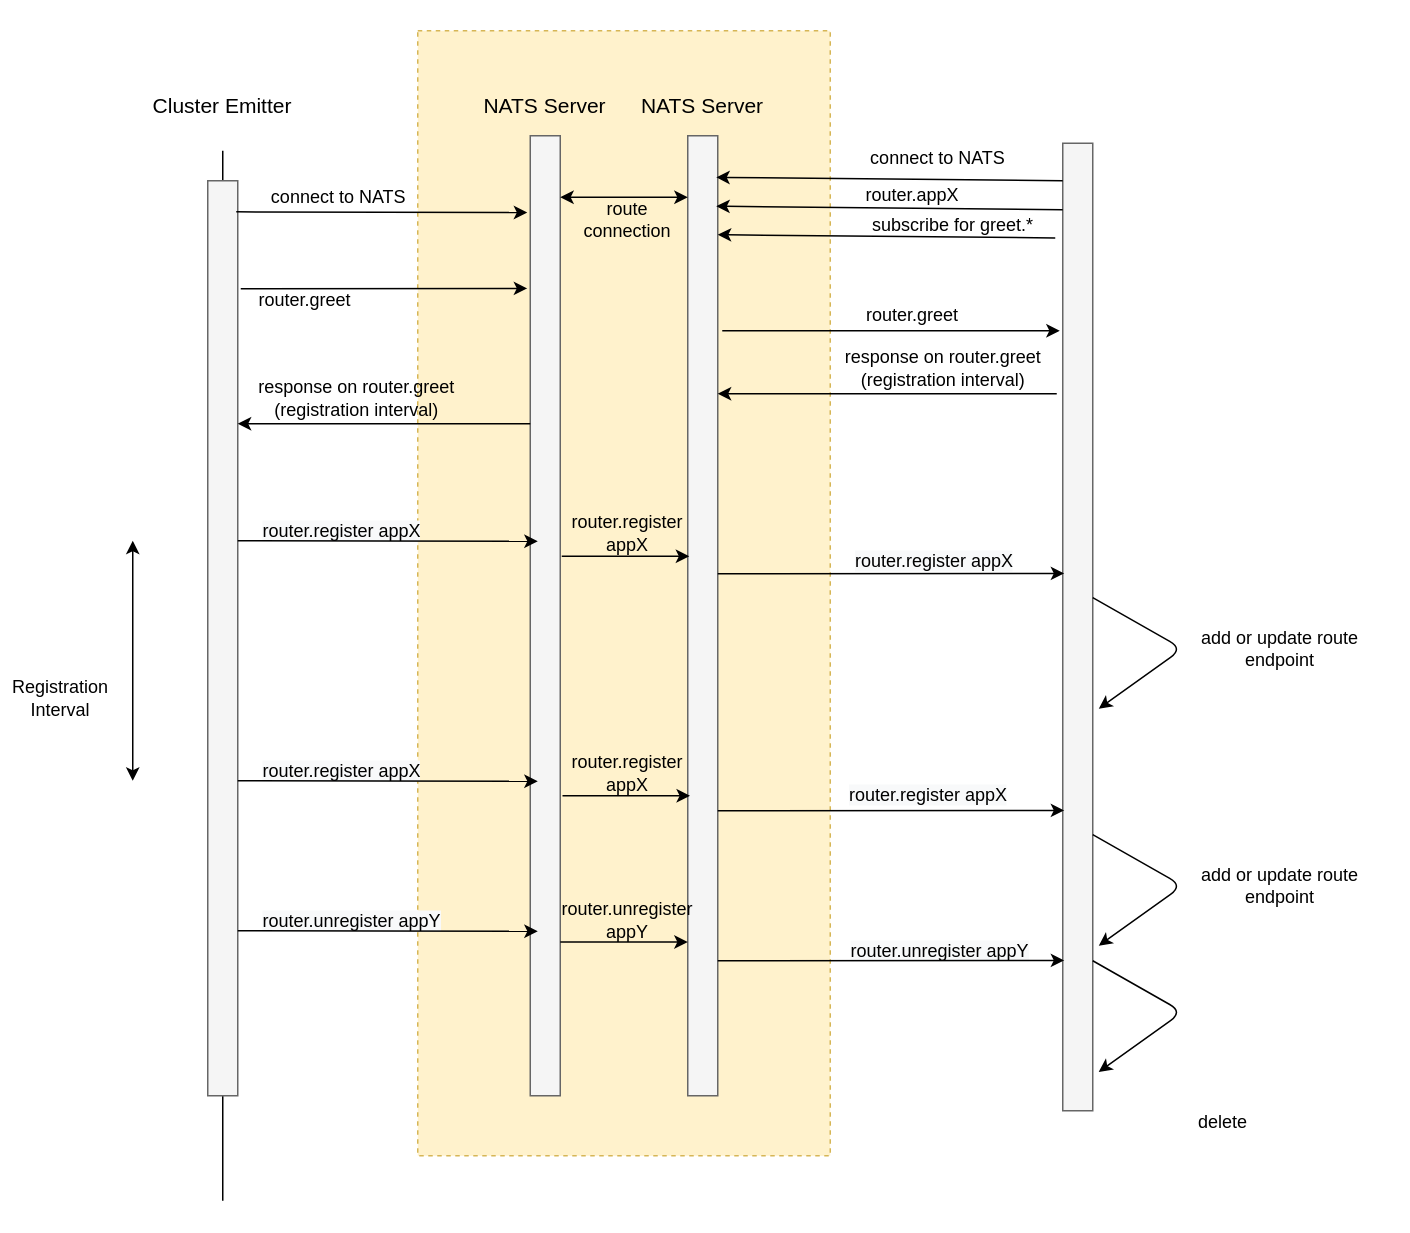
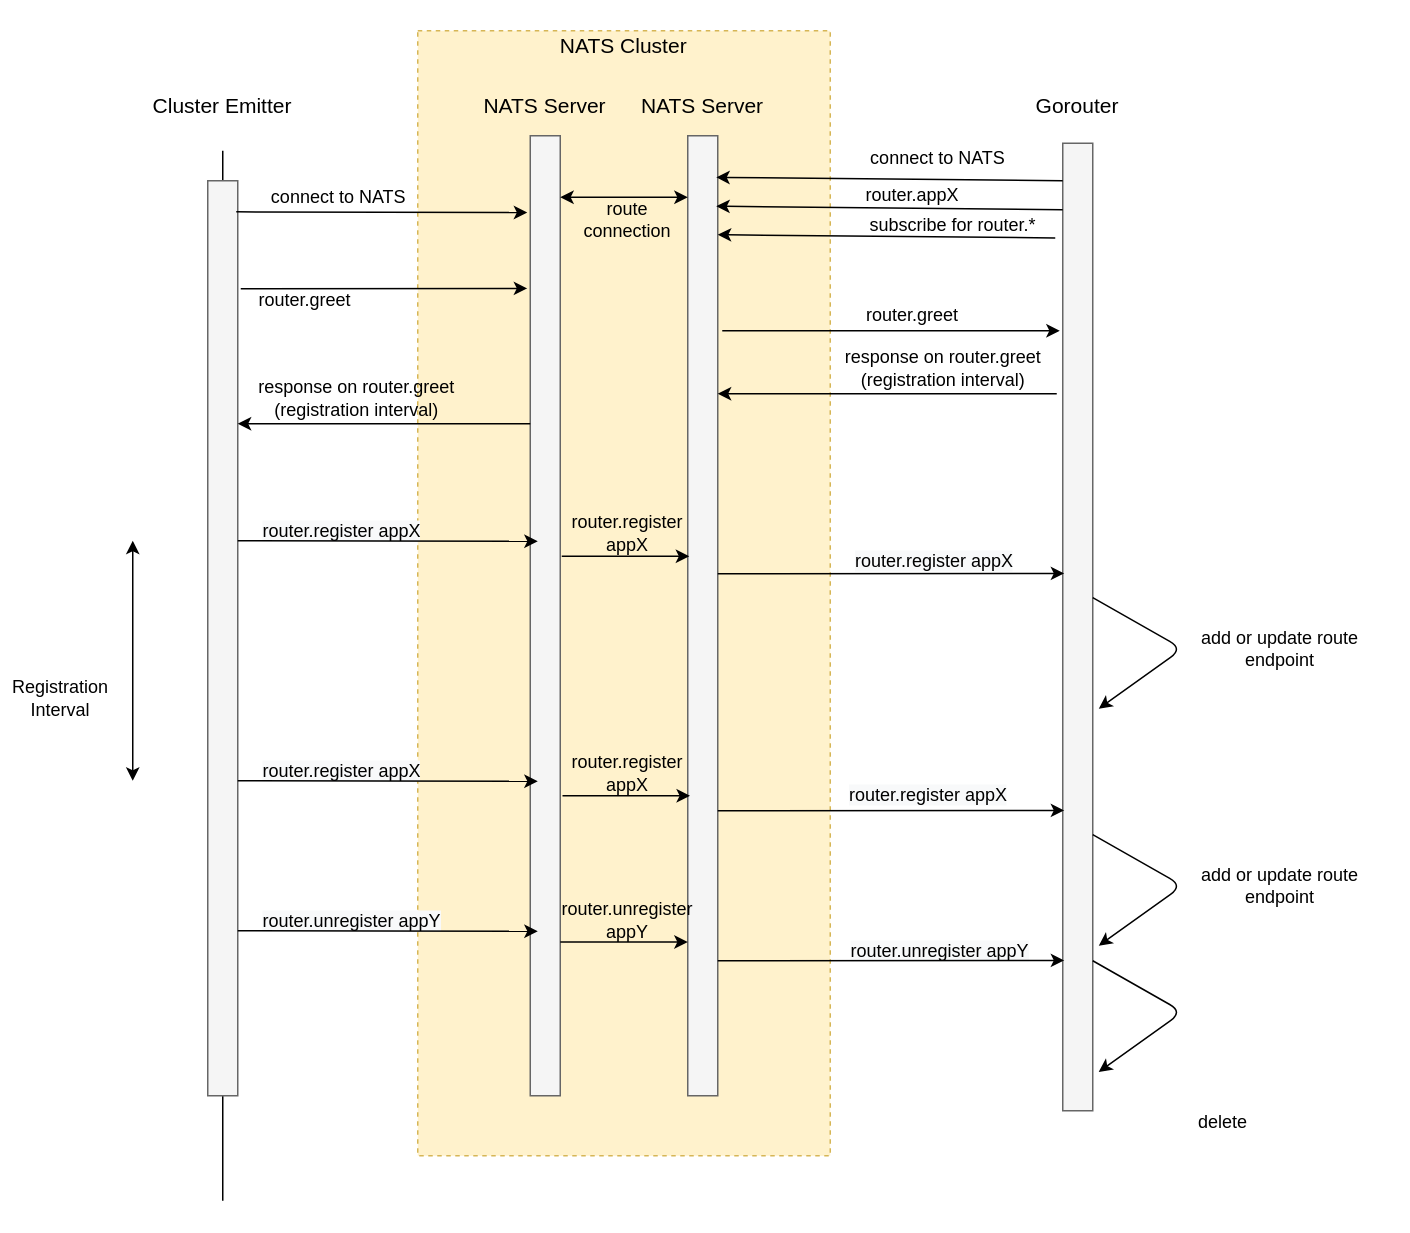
+ <mxCell id="25" value="&lt;font style=&quot;font-size: 14px&quot;&gt;NATS Cluster&lt;/font&gt;" style="text;html=1;strokeColor=none;fillColor=none;align=center;verticalAlign=middle;whiteSpace=wrap;rounded=0;dashed=1;" parent="1" vertex="1"><mxGeometry x="363" y="20" width="105" height="20" as="geometry" /></mxCell>
+ <mxCell id="15" value="&lt;font style=&quot;font-size: 14px&quot;&gt;Gorouter&lt;/font&gt;" style="text;html=1;strokeColor=none;fillColor=none;align=center;verticalAlign=middle;whiteSpace=wrap;rounded=0;dashed=1;" parent="1" vertex="1"><mxGeometry x="698" y="60" width="40" height="20" as="geometry" /></mxCell>
- <mxCell id="45" value="subscribe for greet.*" style="text;html=1;strokeColor=none;fillColor=none;align=center;verticalAlign=middle;whiteSpace=wrap;rounded=0;dashed=1;" parent="1" vertex="1"><mxGeometry x="565" y="140" width="140" height="20" as="geometry" /></mxCell>
+ <mxCell id="45" value="subscribe for router.*" style="text;html=1;strokeColor=none;fillColor=none;align=center;verticalAlign=middle;whiteSpace=wrap;rounded=0;dashed=1;" parent="1" vertex="1"><mxGeometry x="565" y="140" width="140" height="20" as="geometry" /></mxCell>
